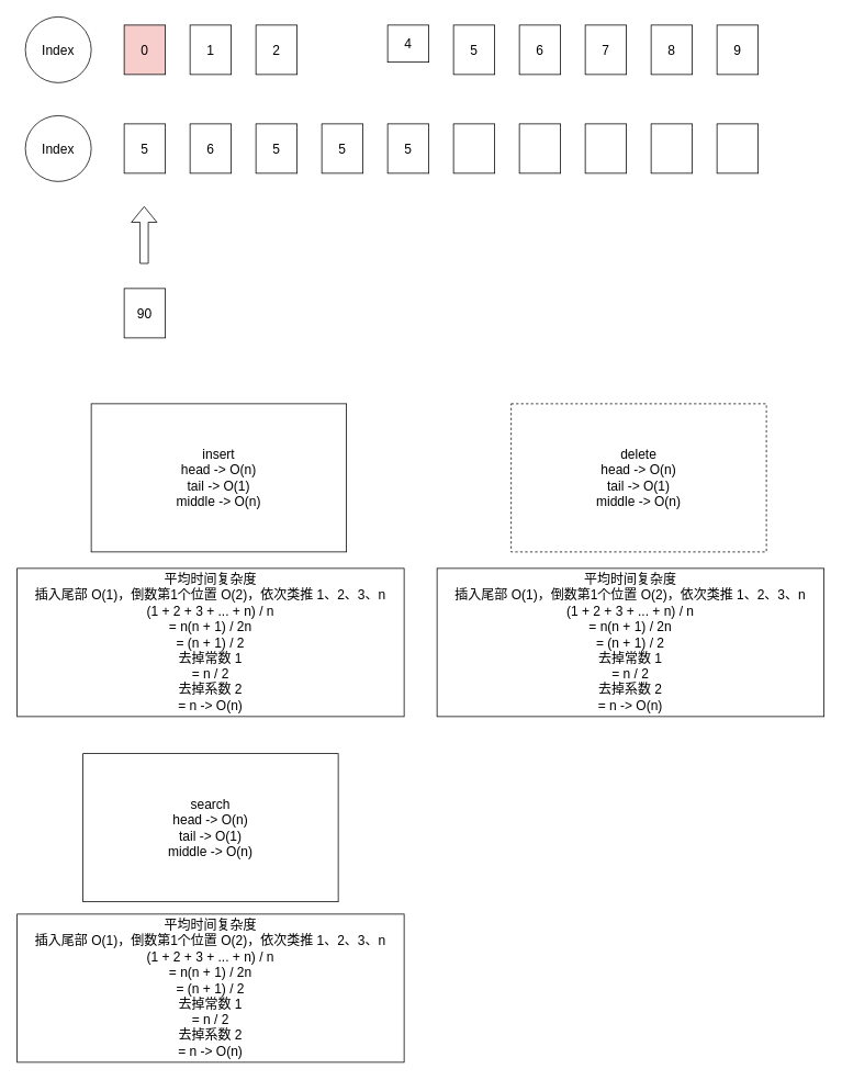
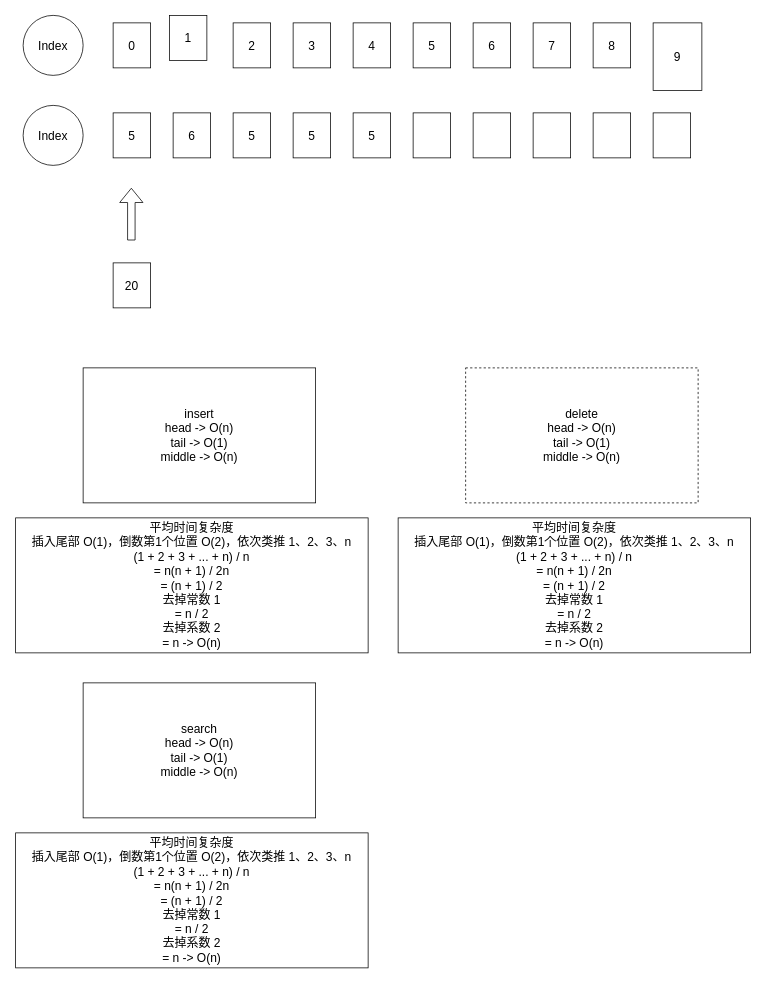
- <mxCell id="7" value="4" style="rounded=0;whiteSpace=wrap;html=1;fontSize=16;" vertex="1" parent="1"><mxGeometry x="470" y="30" width="50" height="45" as="geometry" /></mxCell>
+ <mxCell id="7" value="4" style="rounded=0;whiteSpace=wrap;html=1;fontSize=16;" vertex="1" parent="1"><mxGeometry x="470" y="30" width="50" height="60" as="geometry" /></mxCell>
- <mxCell id="3" value="0" style="rounded=0;whiteSpace=wrap;html=1;fontSize=16;fillColor=#f8cecc;" vertex="1" parent="1"><mxGeometry x="150" y="30" width="50" height="60" as="geometry" /></mxCell>
+ <mxCell id="3" value="0" style="rounded=0;whiteSpace=wrap;html=1;fontSize=16;" vertex="1" parent="1"><mxGeometry x="150" y="30" width="50" height="60" as="geometry" /></mxCell>
- <mxCell id="4" value="1" style="rounded=0;whiteSpace=wrap;html=1;fontSize=16;" vertex="1" parent="1"><mxGeometry x="230" y="30" width="50" height="60" as="geometry" /></mxCell>
+ <mxCell id="4" value="1" style="rounded=0;whiteSpace=wrap;html=1;fontSize=16;" vertex="1" parent="1"><mxGeometry x="225" y="20" width="50" height="60" as="geometry" /></mxCell>
+ <mxCell id="6" value="3" style="rounded=0;whiteSpace=wrap;html=1;fontSize=16;" vertex="1" parent="1"><mxGeometry x="390" y="30" width="50" height="60" as="geometry" /></mxCell>
- <mxCell id="12" value="9" style="rounded=0;whiteSpace=wrap;html=1;fontSize=16;" vertex="1" parent="1"><mxGeometry x="870" y="30" width="50" height="60" as="geometry" /></mxCell>
+ <mxCell id="12" value="9" style="rounded=0;whiteSpace=wrap;html=1;fontSize=16;" vertex="1" parent="1"><mxGeometry x="870" y="30" width="65" height="90" as="geometry" /></mxCell>
- <mxCell id="25" value="90" style="rounded=0;whiteSpace=wrap;html=1;fontSize=16;" vertex="1" parent="1"><mxGeometry x="150" y="350" width="50" height="60" as="geometry" /></mxCell>
+ <mxCell id="25" value="20" style="rounded=0;whiteSpace=wrap;html=1;fontSize=16;" vertex="1" parent="1"><mxGeometry x="150" y="350" width="50" height="60" as="geometry" /></mxCell>
- <mxCell id="30" value="search&lt;br&gt;head -&amp;gt; O(n)&lt;br&gt;tail -&amp;gt; O(1)&lt;br&gt;middle -&amp;gt; O(n)" style="rounded=0;whiteSpace=wrap;html=1;fontSize=16;align=center;" vertex="1" parent="1"><mxGeometry x="100" y="915" width="310" height="180" as="geometry" /></mxCell>
+ <mxCell id="30" value="search&lt;br&gt;head -&amp;gt; O(n)&lt;br&gt;tail -&amp;gt; O(1)&lt;br&gt;middle -&amp;gt; O(n)" style="rounded=0;whiteSpace=wrap;html=1;fontSize=16;align=center;" vertex="1" parent="1"><mxGeometry x="110" y="910" width="310" height="180" as="geometry" /></mxCell>
